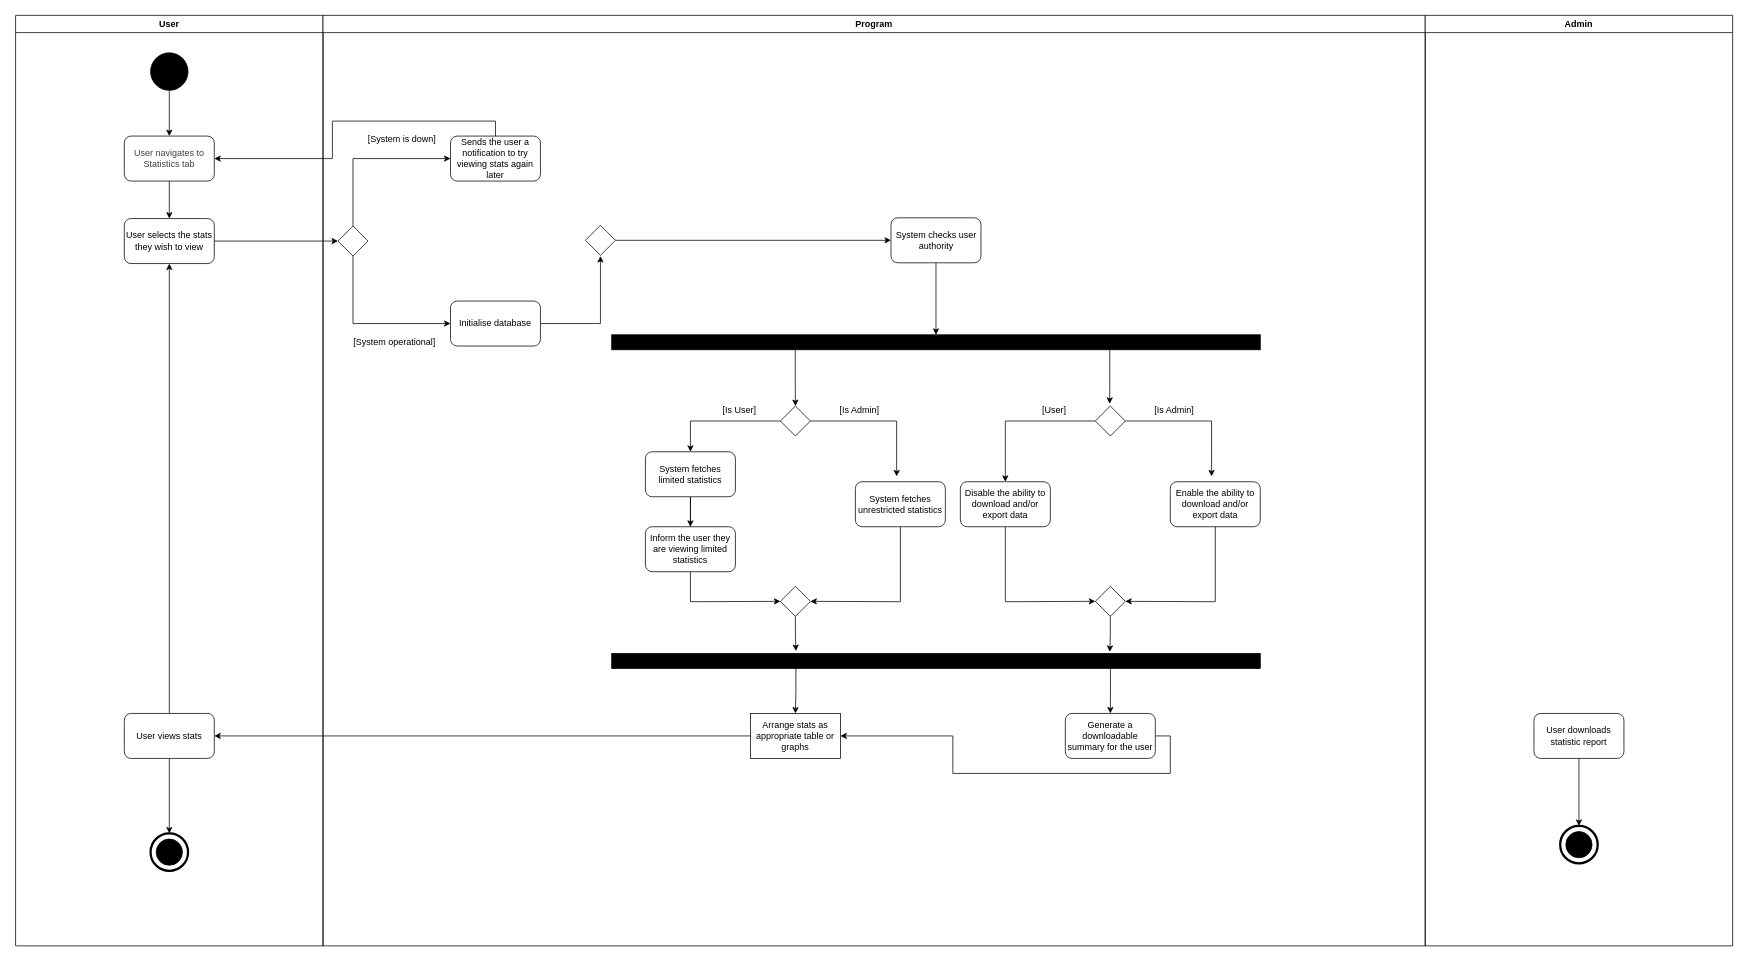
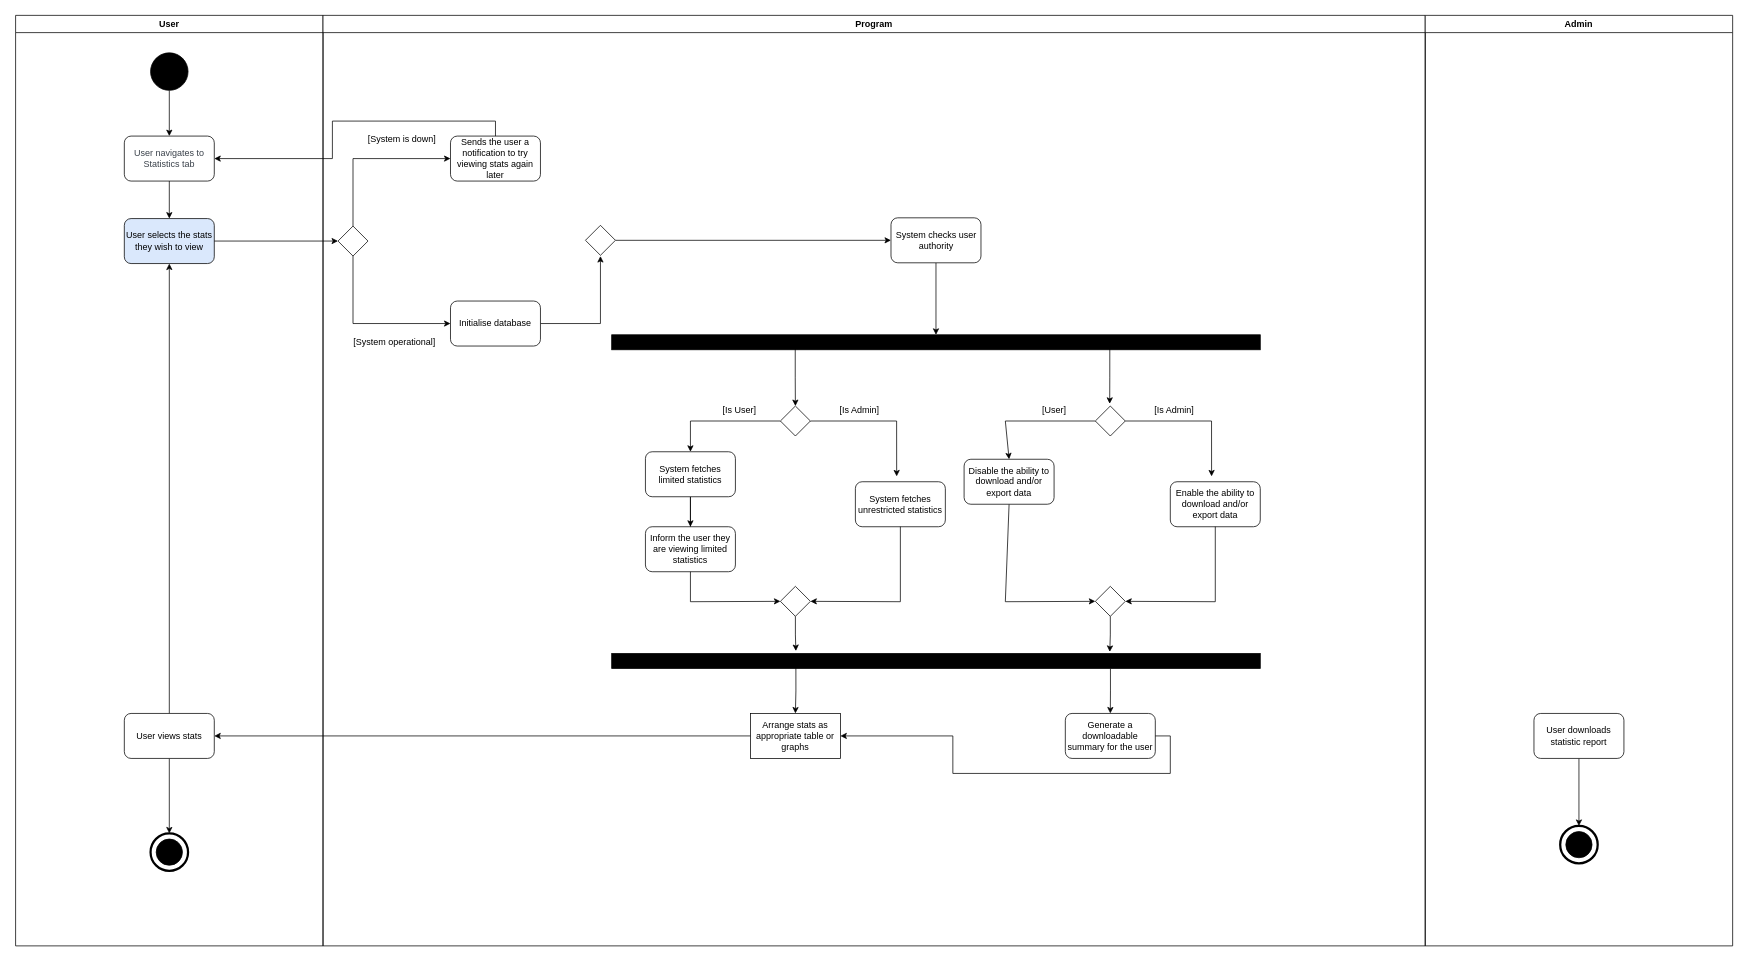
- <mxCell id="7" value="User selects the stats they wish to view" style="rounded=1;whiteSpace=wrap;html=1;" vertex="1" parent="2"><mxGeometry x="145" y="271" width="120" height="60" as="geometry" /></mxCell>
+ <mxCell id="7" value="User selects the stats they wish to view" style="rounded=1;whiteSpace=wrap;html=1;fillColor=#dae8fc;" vertex="1" parent="2"><mxGeometry x="145" y="271" width="120" height="60" as="geometry" /></mxCell>
- <mxCell id="45" value="Disable the ability to download and/or export data" style="rounded=1;whiteSpace=wrap;html=1;" vertex="1" parent="14"><mxGeometry x="850" y="622" width="120" height="60" as="geometry" /></mxCell>
+ <mxCell id="45" value="Disable the ability to download and/or export data" style="rounded=1;whiteSpace=wrap;html=1;" vertex="1" parent="14"><mxGeometry x="855" y="592" width="120" height="60" as="geometry" /></mxCell>
